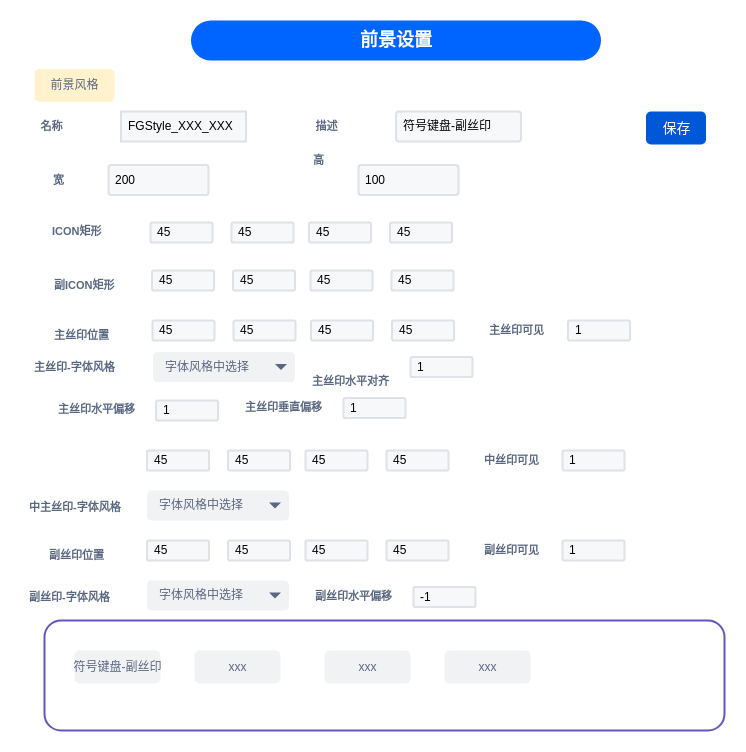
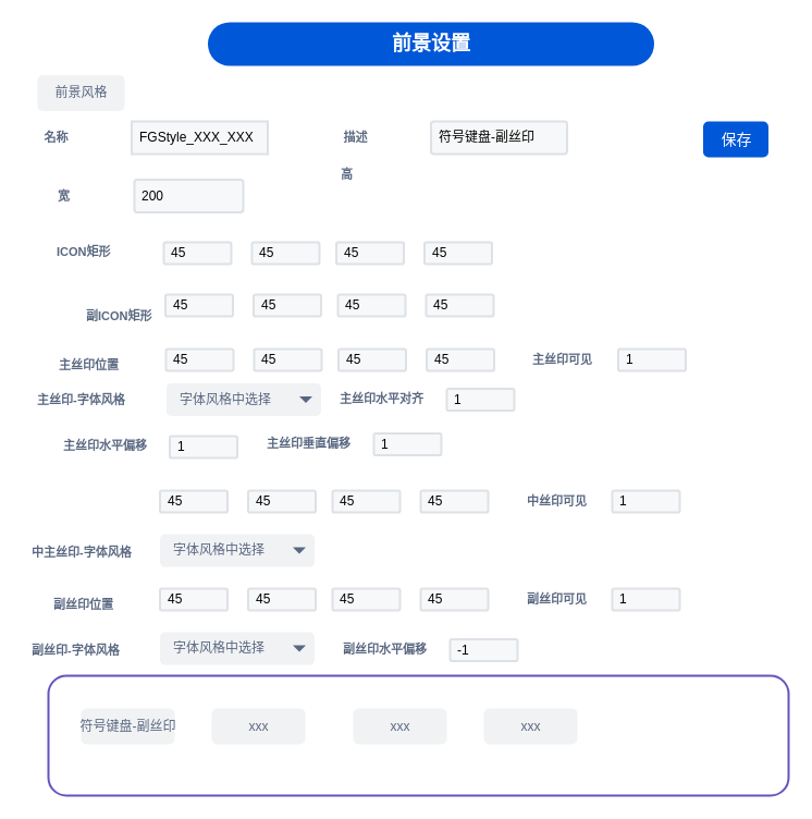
- <mxCell id="59" value="前景设置" style="rounded=1;fillColor=#0065FF;strokeColor=none;html=1;fontColor=#ffffff;align=center;verticalAlign=middle;whiteSpace=wrap;fontSize=18;fontStyle=1;arcSize=50" vertex="1" parent="1"><mxGeometry x="190.5" y="20" width="410" height="40" as="geometry" /></mxCell>
+ <mxCell id="59" value="前景设置" style="rounded=1;fillColor=#0057d8;strokeColor=none;html=1;fontColor=#ffffff;align=center;verticalAlign=middle;whiteSpace=wrap;fontSize=18;fontStyle=1;arcSize=50;" vertex="1" parent="1"><mxGeometry x="190.5" y="20" width="410" height="40" as="geometry" /></mxCell>
- <mxCell id="60" value="前景风格" style="rounded=1;align=center;fillColor=#fff2cc;strokeColor=none;html=1;fontColor=#596780;fontSize=12;" vertex="1" parent="1"><mxGeometry x="34" y="68.5" width="80" height="33" as="geometry" /></mxCell>
+ <mxCell id="60" value="前景风格" style="rounded=1;align=center;fillColor=#F1F2F4;strokeColor=none;html=1;fontColor=#596780;fontSize=12" vertex="1" parent="1"><mxGeometry x="34" y="68.5" width="80" height="33" as="geometry" /></mxCell>
- <mxCell id="46" value="200" style="rounded=1;arcSize=9;fillColor=#F7F8F9;align=left;spacingLeft=5;strokeColor=#DEE1E6;html=1;strokeWidth=2;fontSize=12" parent="1" vertex="1"><mxGeometry x="108" y="164.5" width="100" height="30" as="geometry" /></mxCell>
+ <mxCell id="46" value="200" style="rounded=1;arcSize=9;fillColor=#F7F8F9;align=left;spacingLeft=5;strokeColor=#DEE1E6;html=1;strokeWidth=2;fontSize=12" parent="1" vertex="1"><mxGeometry x="123" y="164.5" width="100" height="30" as="geometry" /></mxCell>
- <mxCell id="48" value="100" style="rounded=1;arcSize=9;fillColor=#F7F8F9;align=left;spacingLeft=5;strokeColor=#DEE1E6;html=1;strokeWidth=2;fontSize=12" parent="1" vertex="1"><mxGeometry x="358" y="164.5" width="100" height="30" as="geometry" /></mxCell>
- <mxCell id="17" value="副ICON矩形" style="fillColor=none;strokeColor=none;html=1;fontSize=11;fontStyle=0;align=left;fontColor=#596780;fontStyle=1;fontSize=11" parent="1" vertex="1"><mxGeometry x="51.5" y="275" width="60" height="20" as="geometry" /></mxCell>
+ <mxCell id="17" value="副ICON矩形" style="fillColor=none;strokeColor=none;html=1;fontSize=11;fontStyle=0;align=left;fontColor=#596780;fontStyle=1;fontSize=11" parent="1" vertex="1"><mxGeometry x="76.5" y="280" width="60" height="20" as="geometry" /></mxCell>
- <mxCell id="49" value="主丝印水平对齐" style="fillColor=none;strokeColor=none;html=1;fontSize=11;fontStyle=0;align=left;fontColor=#596780;fontStyle=1;fontSize=11" parent="1" vertex="1"><mxGeometry x="310" y="372" width="89" height="17" as="geometry" /></mxCell>
+ <mxCell id="49" value="主丝印水平对齐" style="fillColor=none;strokeColor=none;html=1;fontSize=11;fontStyle=0;align=left;fontColor=#596780;fontStyle=1;fontSize=11" parent="1" vertex="1"><mxGeometry x="310" y="357" width="89" height="17" as="geometry" /></mxCell>
